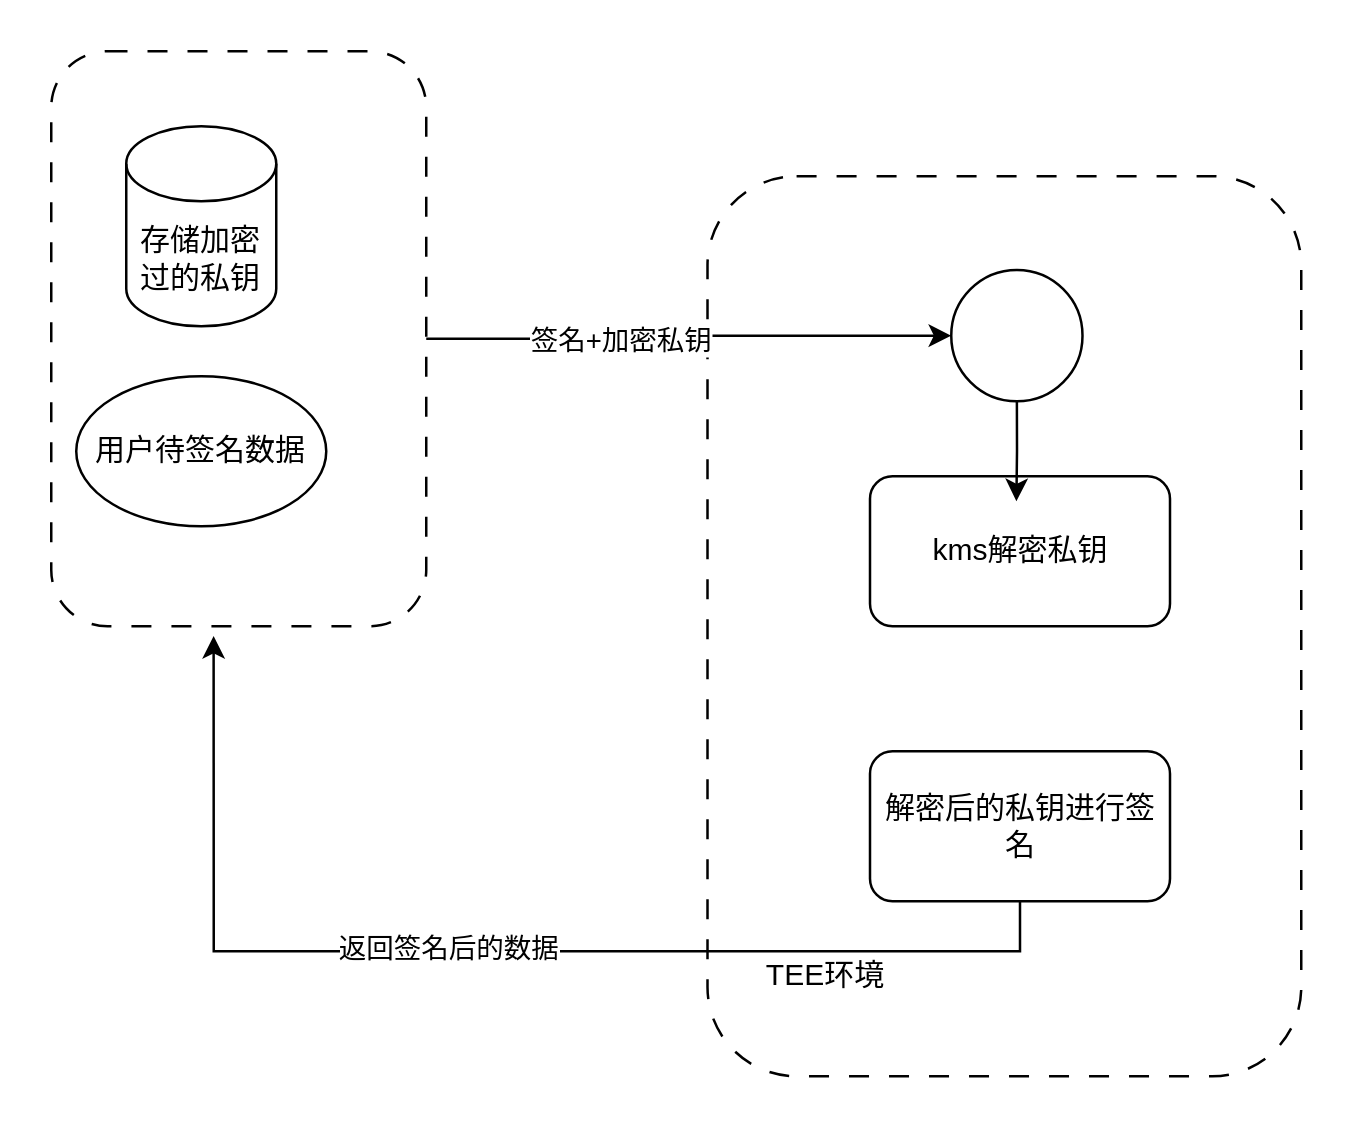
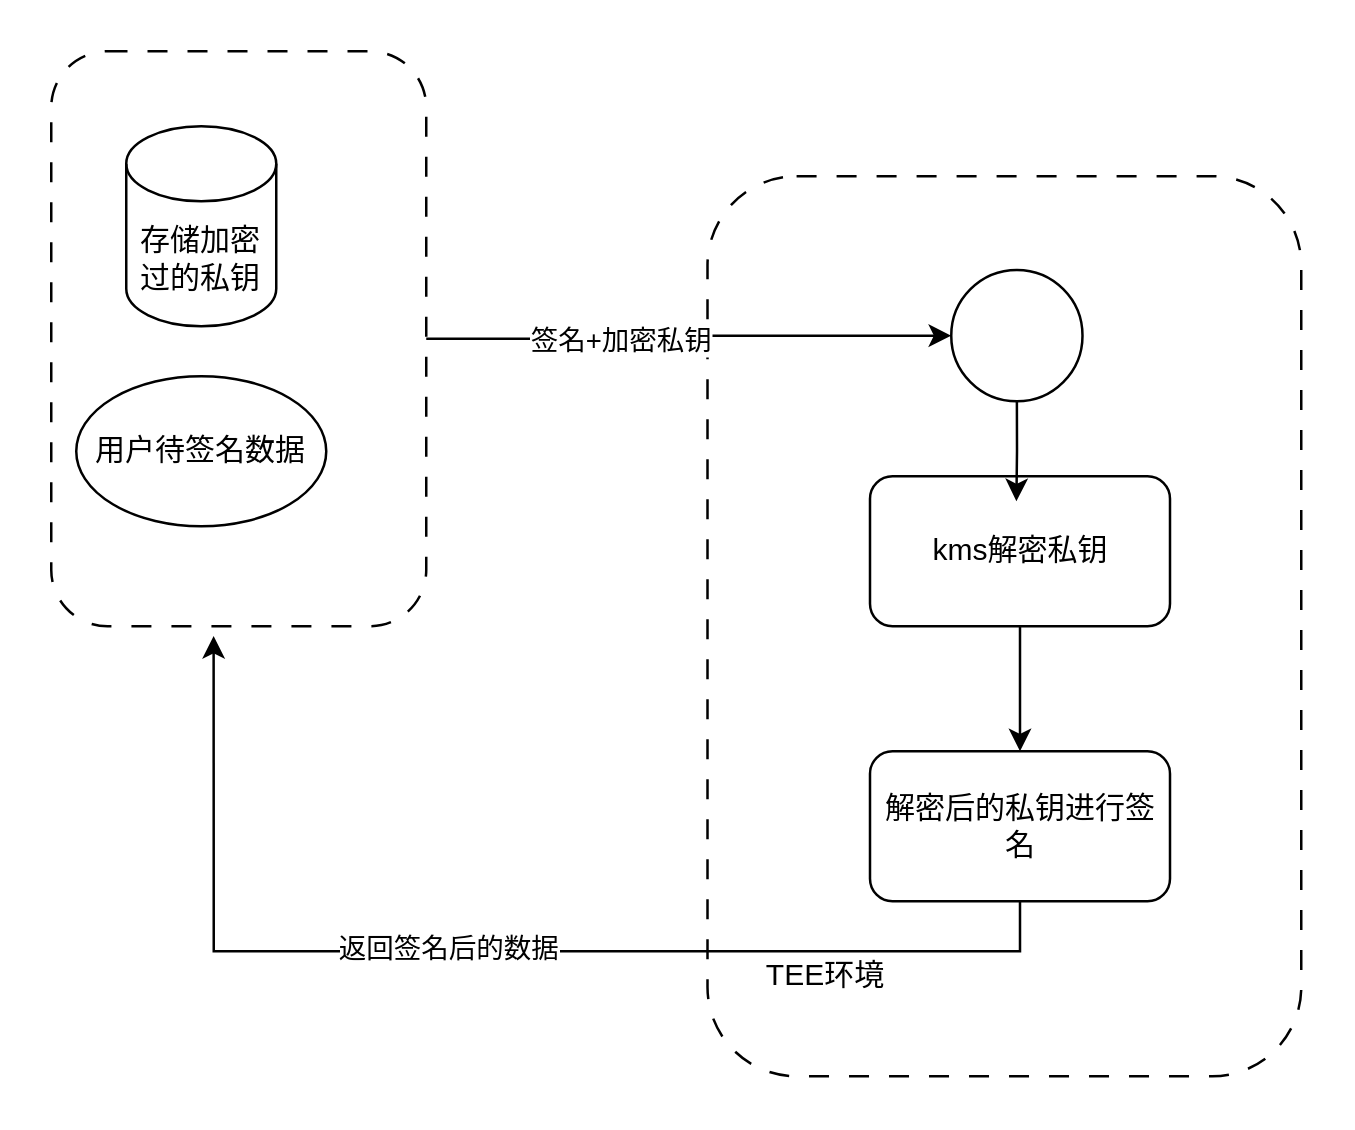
+ <mxCell id="3" style="edgeStyle=orthogonalEdgeStyle;rounded=0;orthogonalLoop=1;jettySize=auto;html=1;exitX=0.5;exitY=1;exitDx=0;exitDy=0;entryX=0.5;entryY=0;entryDx=0;entryDy=0;" edge="1" parent="1" source="4" target="8"><mxGeometry relative="1" as="geometry" /></mxCell>
